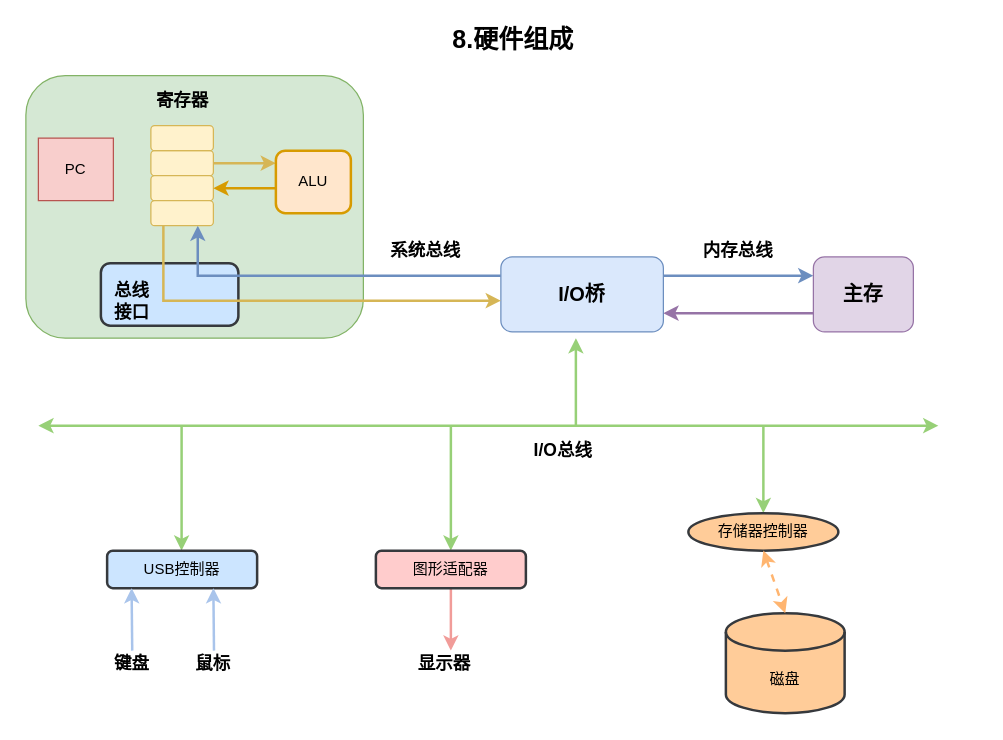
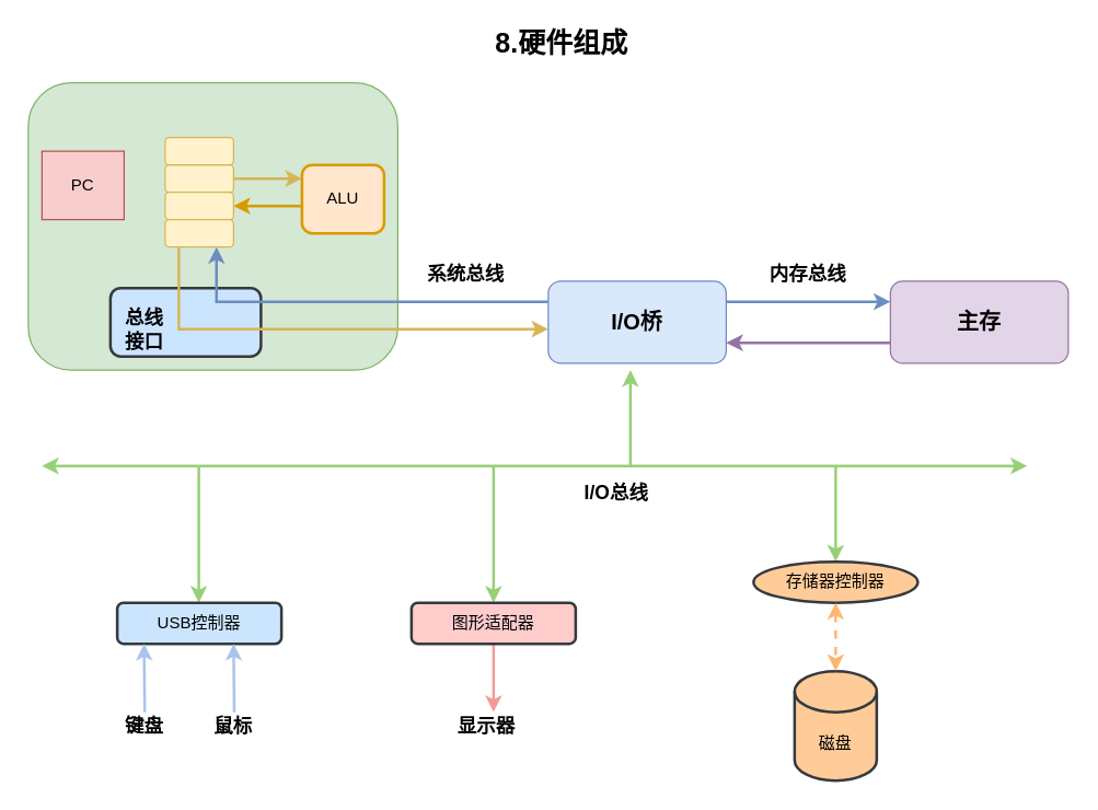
- <mxCell id="19" value="&lt;b&gt;&lt;font style=&quot;font-size: 14px&quot;&gt;寄存器&lt;/font&gt;&lt;/b&gt;" style="text;html=1;strokeColor=none;fillColor=none;align=center;verticalAlign=middle;whiteSpace=wrap;rounded=0;" vertex="1" parent="1"><mxGeometry x="117.5" y="70" width="55" height="20" as="geometry" /></mxCell>
- <mxCell id="9" value="&lt;font style=&quot;font-size: 16px&quot;&gt;&lt;b&gt;主存&lt;/b&gt;&lt;/font&gt;" style="rounded=1;whiteSpace=wrap;html=1;fillColor=#e1d5e7;strokeColor=#9673a6;" vertex="1" parent="1"><mxGeometry x="650" y="205" width="80" height="60" as="geometry" /></mxCell>
+ <mxCell id="9" value="&lt;font style=&quot;font-size: 16px&quot;&gt;&lt;b&gt;主存&lt;/b&gt;&lt;/font&gt;" style="rounded=1;whiteSpace=wrap;html=1;fillColor=#e1d5e7;strokeColor=#9673a6;" vertex="1" parent="1"><mxGeometry x="650" y="205" width="130" height="60" as="geometry" /></mxCell>
- <mxCell id="29" value="磁盘" style="shape=cylinder3;whiteSpace=wrap;html=1;boundedLbl=1;backgroundOutline=1;size=15;strokeWidth=2;fillColor=#ffcc99;strokeColor=#36393d;" vertex="1" parent="1"><mxGeometry x="580" y="490" width="95" height="80" as="geometry" /></mxCell>
+ <mxCell id="29" value="磁盘" style="shape=cylinder3;whiteSpace=wrap;html=1;boundedLbl=1;backgroundOutline=1;size=15;strokeWidth=2;fillColor=#ffcc99;strokeColor=#36393d;" vertex="1" parent="1"><mxGeometry x="580" y="490" width="60" height="80" as="geometry" /></mxCell>
